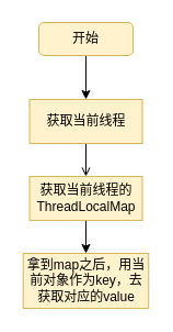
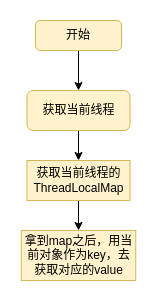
- <mxCell id="5" value="获取当前线程" style="rounded=0;whiteSpace=wrap;html=1;fillColor=#fff2cc;strokeColor=#d6b656;" vertex="1" parent="1"><mxGeometry x="26.5" y="90" width="103" height="40" as="geometry" /></mxCell>
+ <mxCell id="5" value="获取当前线程" style="whiteSpace=wrap;html=1;fillColor=#fff2cc;strokeColor=#d6b656;rounded=1;" vertex="1" parent="1"><mxGeometry x="26.5" y="90" width="103" height="40" as="geometry" /></mxCell>
- <mxCell id="4" style="edgeStyle=orthogonalEdgeStyle;rounded=0;orthogonalLoop=1;jettySize=auto;html=1;exitX=0.5;exitY=1;exitDx=0;exitDy=0;endArrow=open;" edge="1" parent="1" source="5" target="7"><mxGeometry relative="1" as="geometry" /></mxCell>
+ <mxCell id="4" style="edgeStyle=orthogonalEdgeStyle;rounded=0;orthogonalLoop=1;jettySize=auto;html=1;exitX=0.5;exitY=1;exitDx=0;exitDy=0;" edge="1" parent="1" source="5" target="7"><mxGeometry relative="1" as="geometry" /></mxCell>
